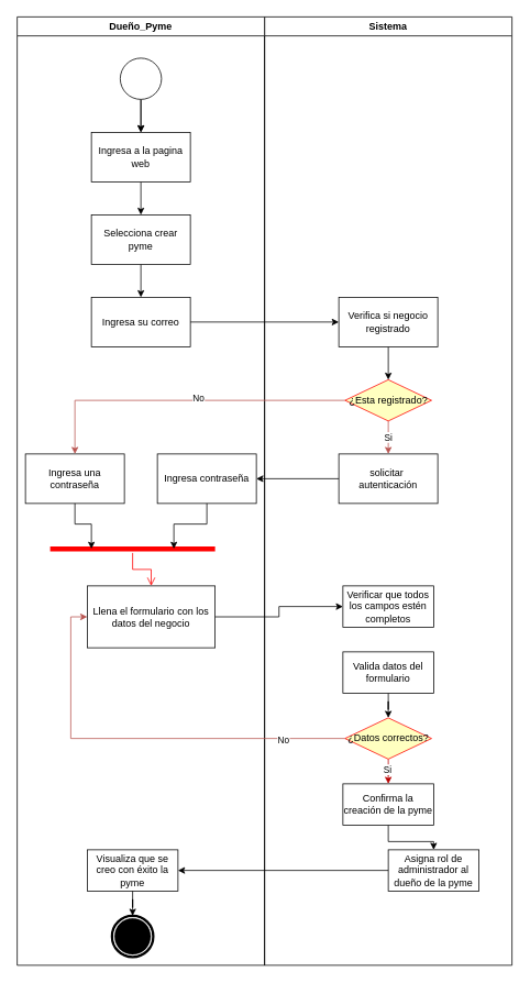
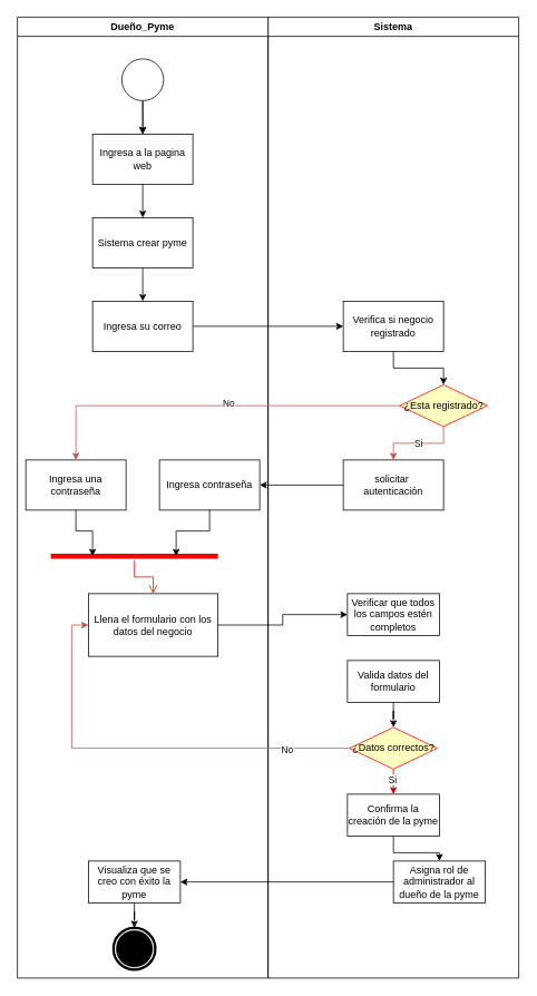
- <mxCell id="26" value="Selecciona crear pyme" style="rounded=0;whiteSpace=wrap;html=1;" vertex="1" parent="19"><mxGeometry x="90" y="240" width="120" height="60" as="geometry" /></mxCell>
+ <mxCell id="26" value="Sistema crear pyme" style="rounded=0;whiteSpace=wrap;html=1;" vertex="1" parent="19"><mxGeometry x="90" y="240" width="120" height="60" as="geometry" /></mxCell>
- <mxCell id="6" value="¿Esta registrado?" style="rhombus;whiteSpace=wrap;html=1;fontColor=#000000;fillColor=#ffffc0;strokeColor=#ff0000;" vertex="1" parent="2"><mxGeometry x="97.5" y="440" width="105" height="50" as="geometry" /></mxCell>
+ <mxCell id="6" value="¿Esta registrado?" style="rhombus;whiteSpace=wrap;html=1;fontColor=#000000;fillColor=#ffffc0;strokeColor=#ff0000;" vertex="1" parent="2"><mxGeometry x="157.5" y="440" width="105" height="50" as="geometry" /></mxCell>
